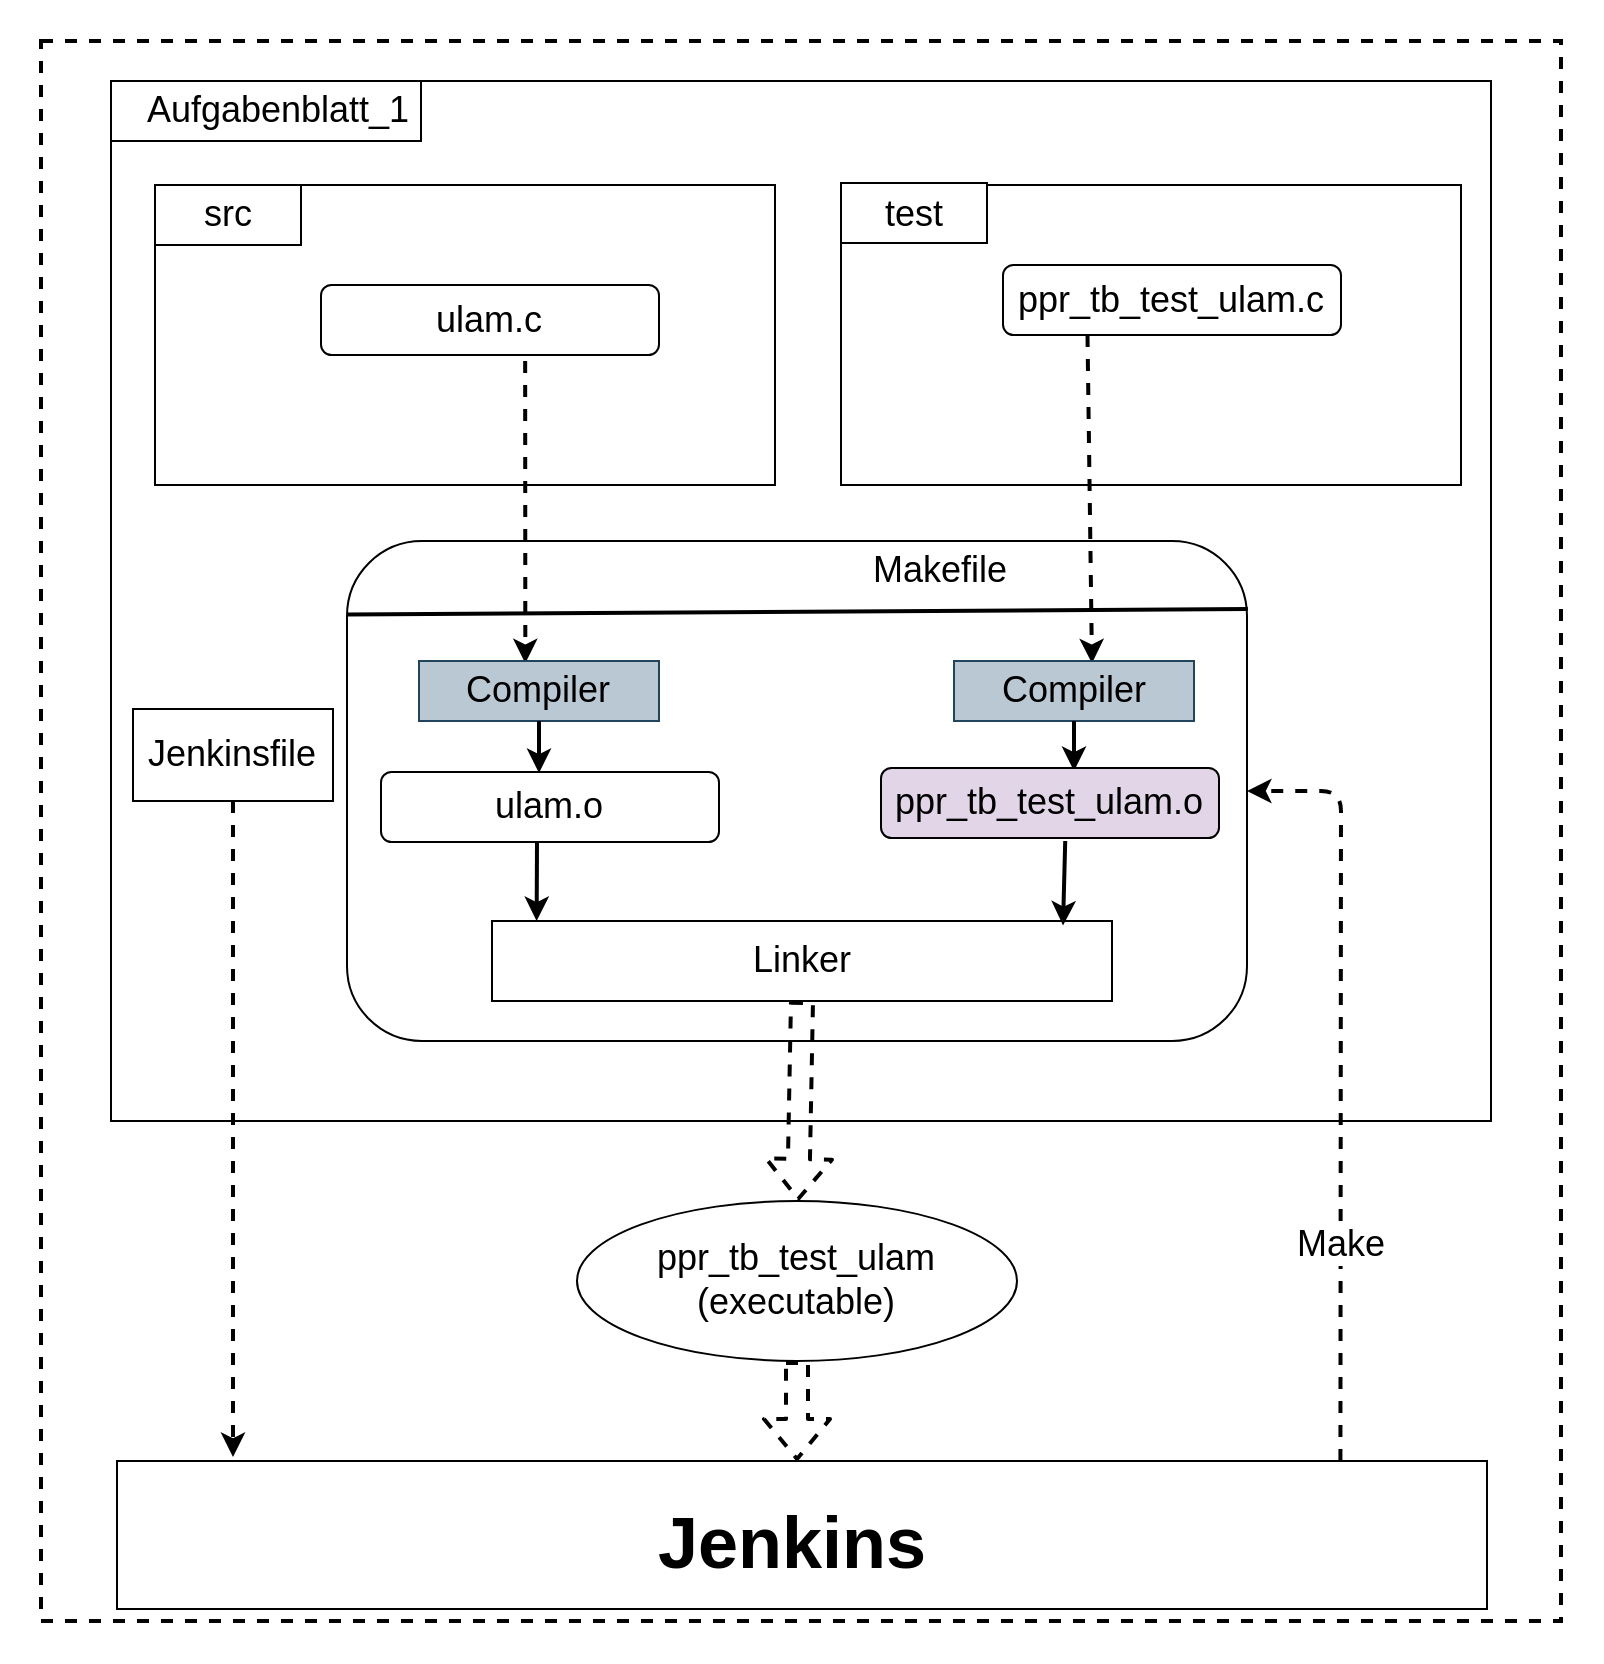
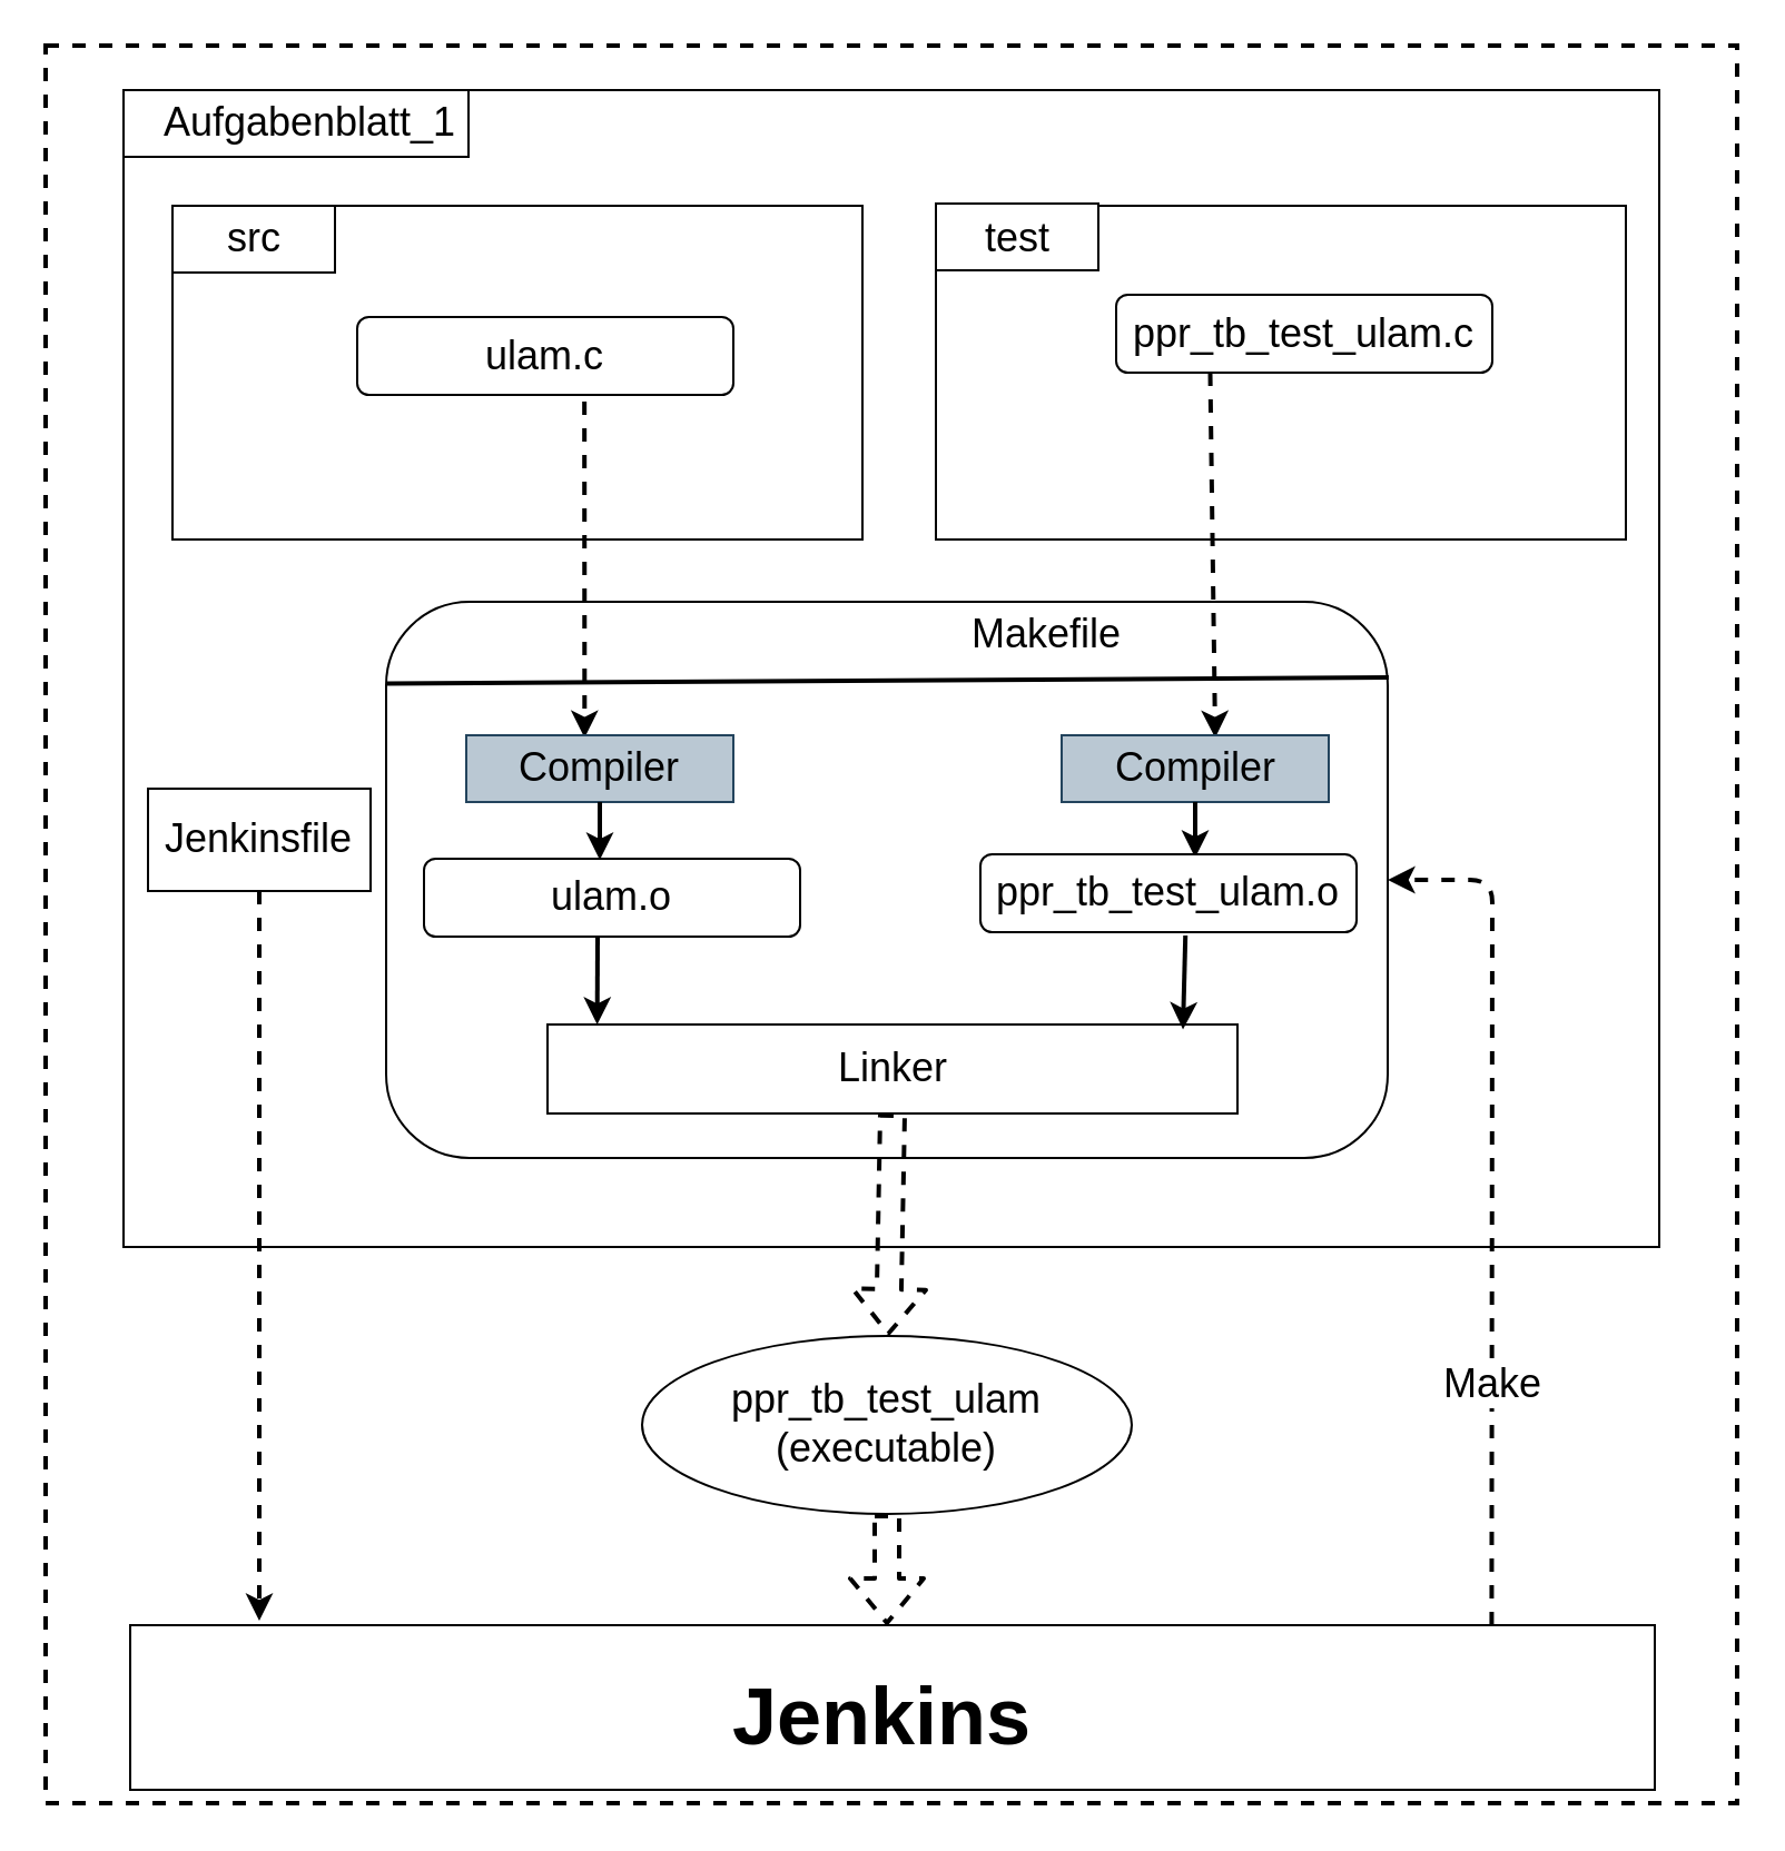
- <mxCell id="24" value="&lt;font style=&quot;font-size: 18px&quot;&gt;ppr_tb_test_ulam.o&lt;/font&gt;" style="rounded=1;whiteSpace=wrap;html=1;strokeWidth=1;fillColor=#e1d5e7;" vertex="1" parent="1"><mxGeometry x="440" y="383.5" width="169" height="35" as="geometry" /></mxCell>
+ <mxCell id="24" value="&lt;font style=&quot;font-size: 18px&quot;&gt;ppr_tb_test_ulam.o&lt;/font&gt;" style="rounded=1;whiteSpace=wrap;html=1;strokeWidth=1;" vertex="1" parent="1"><mxGeometry x="440" y="383.5" width="169" height="35" as="geometry" /></mxCell>
